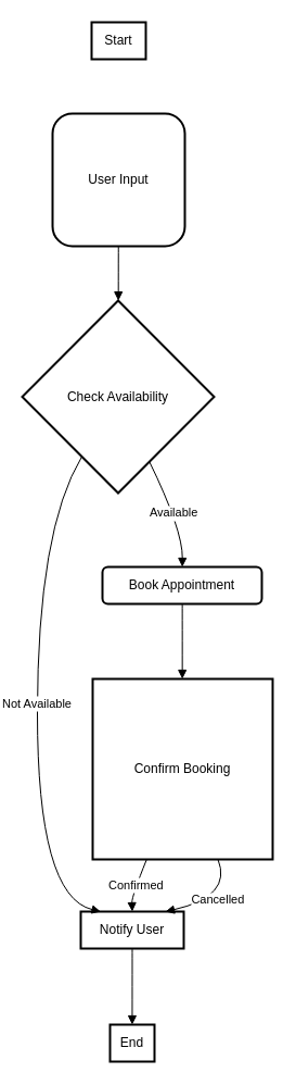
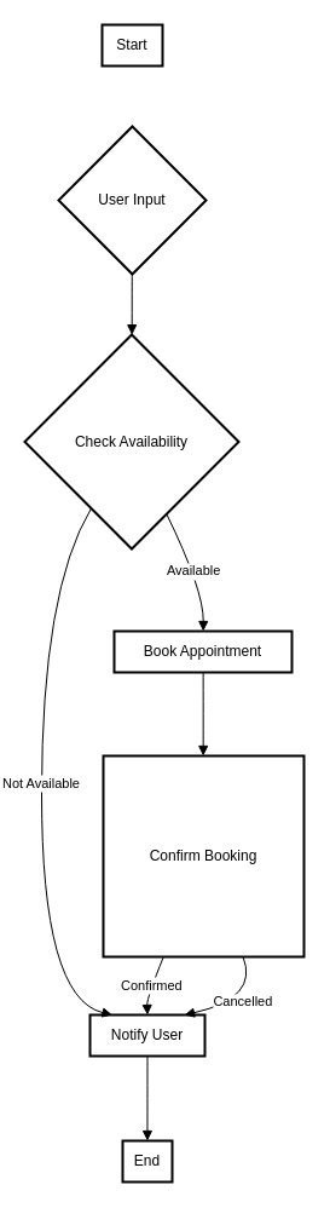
- <mxCell id="3" value="User Input" style="strokeWidth=2;whiteSpace=wrap;rounded=1;" vertex="1" parent="1"><mxGeometry x="48" y="104" width="122" height="122" as="geometry" /></mxCell>
+ <mxCell id="3" value="User Input" style="rhombus;strokeWidth=2;whiteSpace=wrap;" vertex="1" parent="1"><mxGeometry x="48" y="104" width="122" height="122" as="geometry" /></mxCell>
- <mxCell id="5" value="Book Appointment" style="whiteSpace=wrap;strokeWidth=2;rounded=1;" vertex="1" parent="1"><mxGeometry x="94" y="521" width="147" height="34" as="geometry" /></mxCell>
+ <mxCell id="5" value="Book Appointment" style="whiteSpace=wrap;strokeWidth=2;" vertex="1" parent="1"><mxGeometry x="94" y="521" width="147" height="34" as="geometry" /></mxCell>
